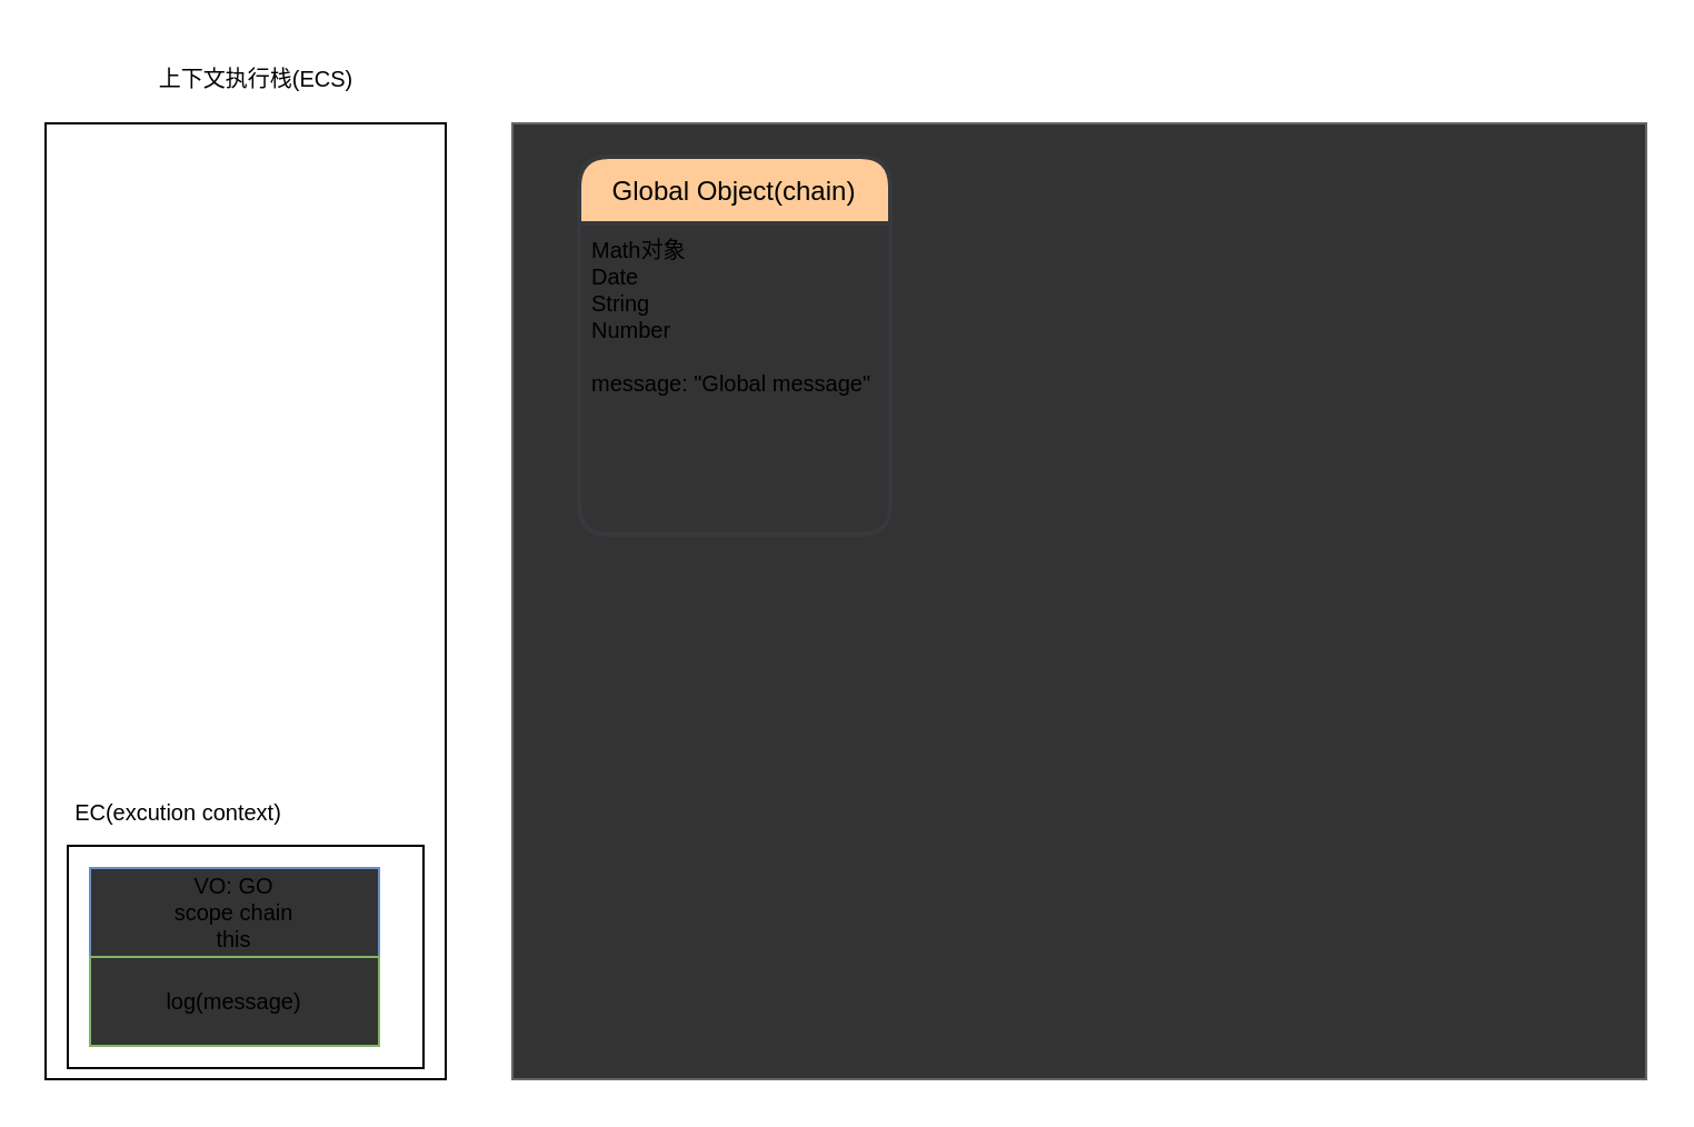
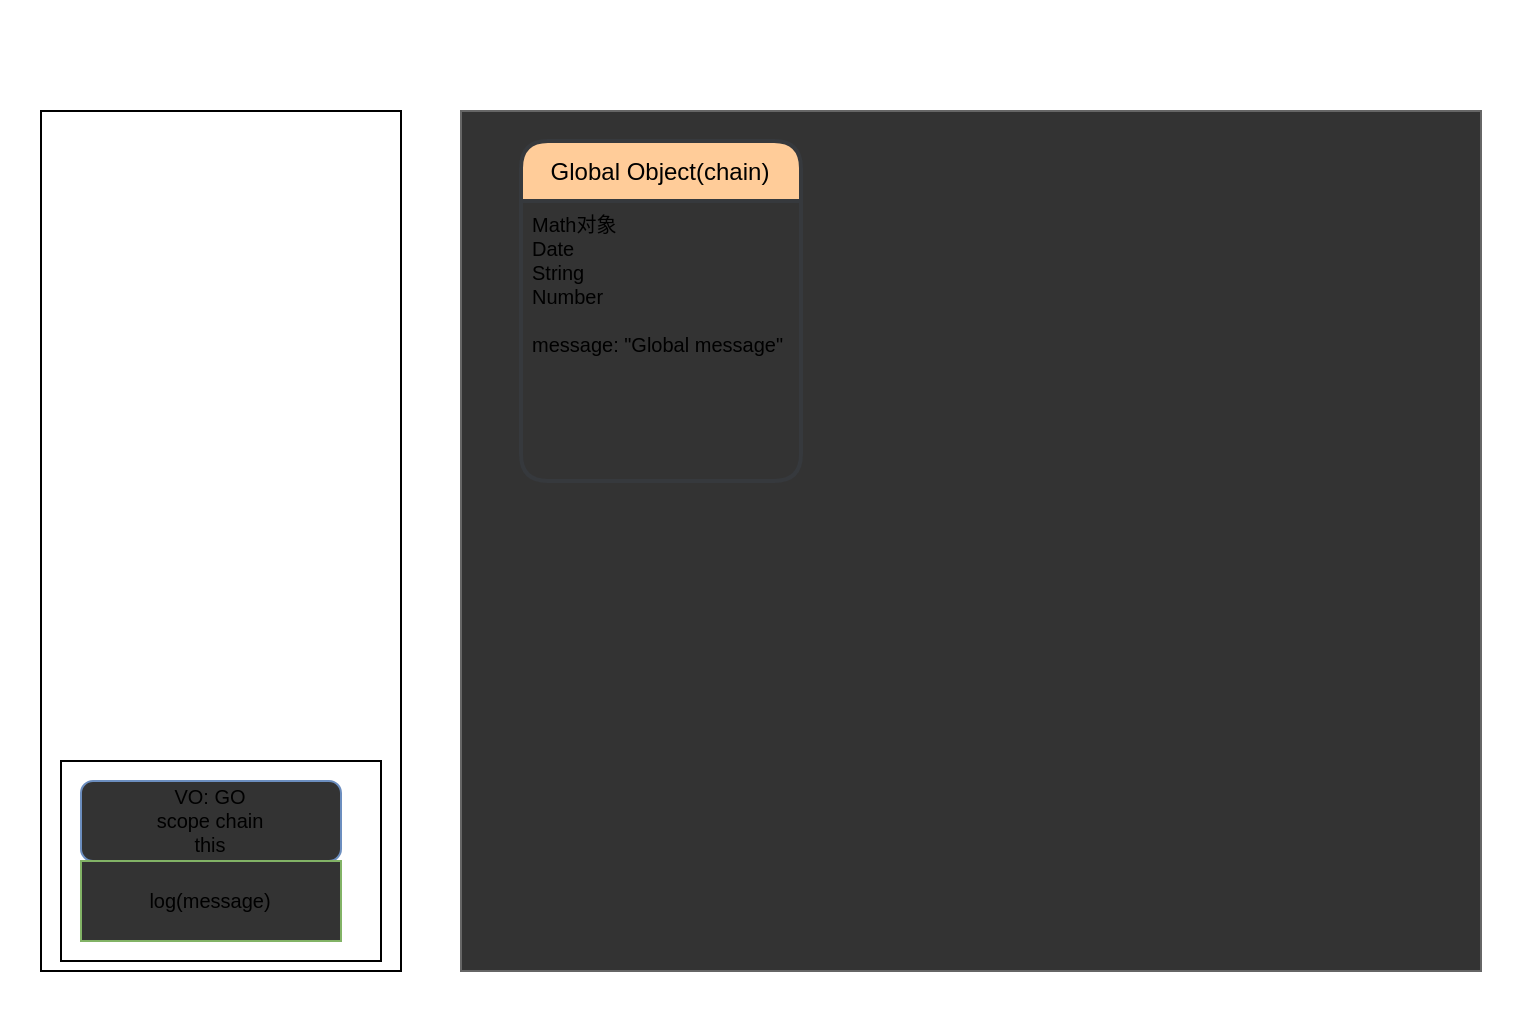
- <mxCell id="6" value="上下文执行栈(ECS)" style="text;html=1;strokeColor=none;fillColor=none;align=center;verticalAlign=middle;whiteSpace=wrap;rounded=0;fontSize=10;" parent="1" vertex="1"><mxGeometry x="70" y="20" width="90" height="30" as="geometry" /></mxCell>
- <mxCell id="8" value="EC(excution context)" style="text;html=1;strokeColor=none;fillColor=none;align=center;verticalAlign=middle;whiteSpace=wrap;rounded=0;fontSize=10;" parent="1" vertex="1"><mxGeometry x="30" y="350" width="100" height="30" as="geometry" /></mxCell>
- <mxCell id="9" value="VO: GO&lt;br&gt;scope chain&lt;br&gt;this" style="rounded=0;whiteSpace=wrap;html=1;fontSize=10;fillColor=#333333;strokeColor=#6c8ebf;" parent="1" vertex="1"><mxGeometry x="40" y="390" width="130" height="40" as="geometry" /></mxCell>
+ <mxCell id="9" value="VO: GO&lt;br&gt;scope chain&lt;br&gt;this" style="whiteSpace=wrap;html=1;fontSize=10;fillColor=#333333;strokeColor=#6c8ebf;rounded=1;" parent="1" vertex="1"><mxGeometry x="40" y="390" width="130" height="40" as="geometry" /></mxCell>
